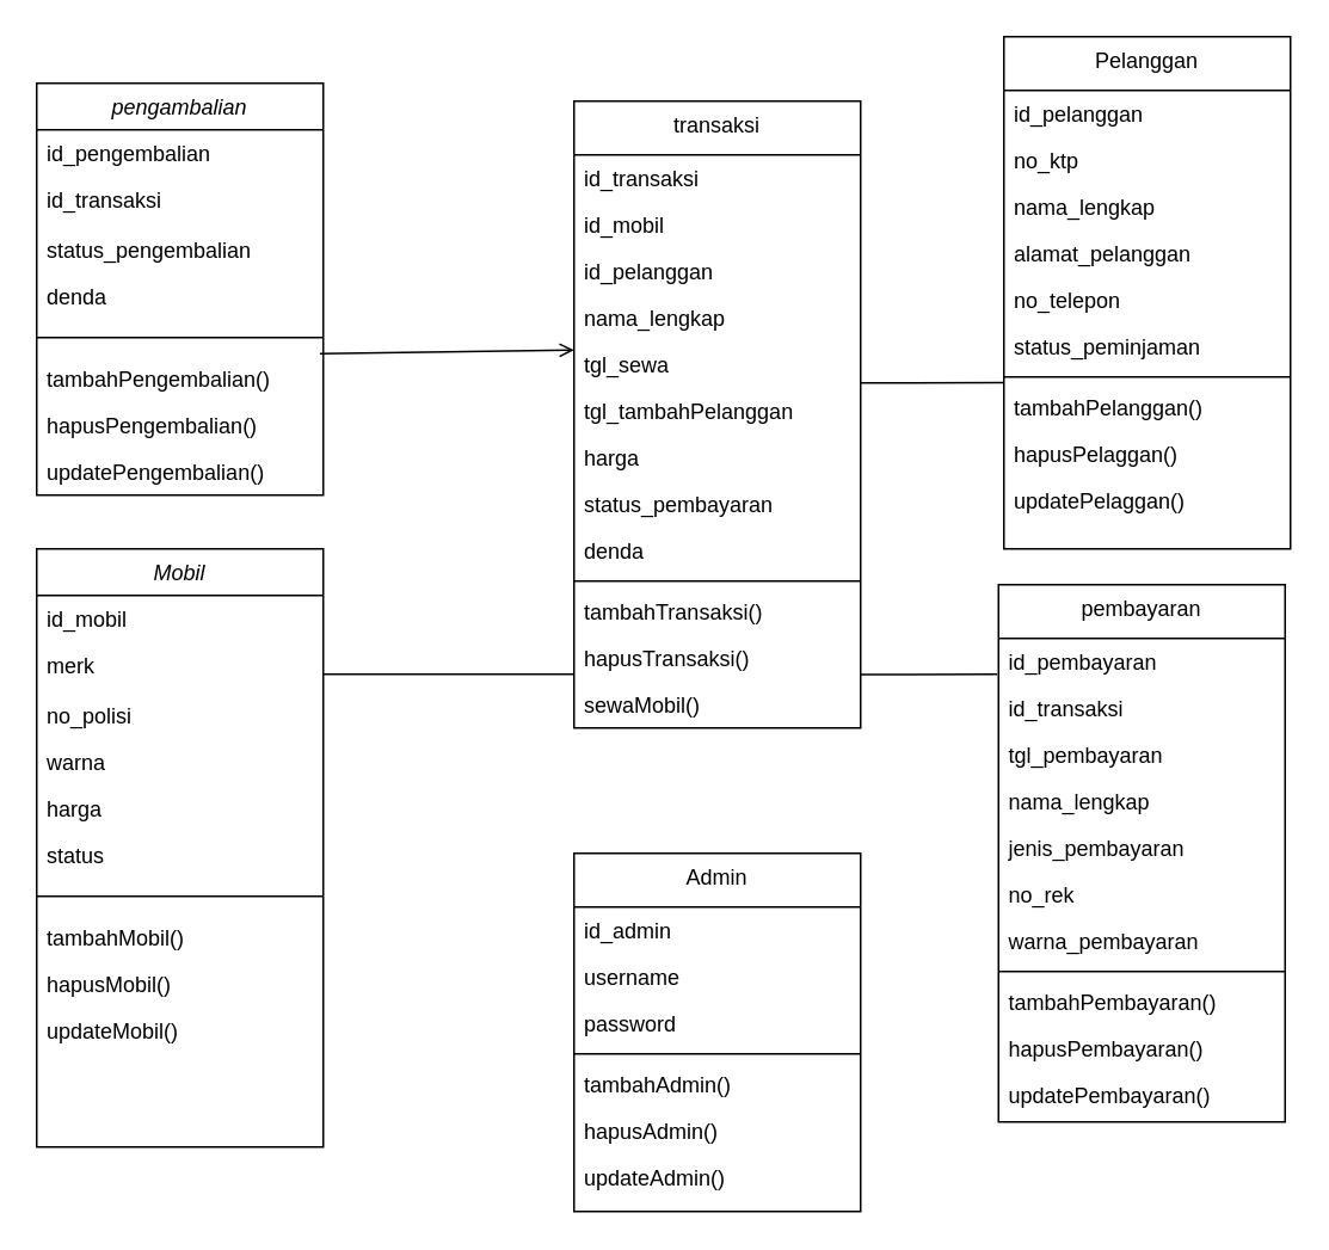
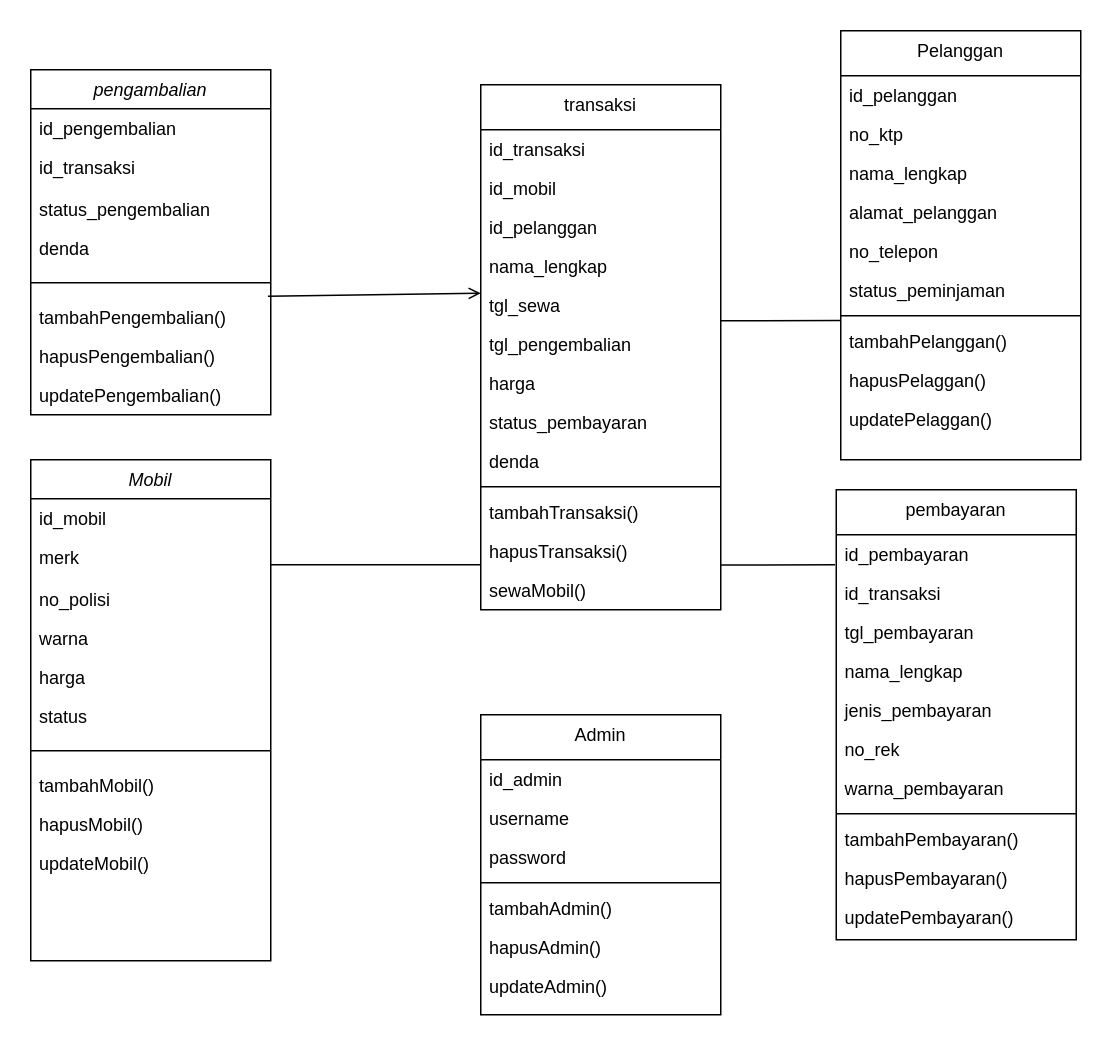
- <mxCell id="19" value="tgl_tambahPelanggan" style="text;align=left;verticalAlign=top;spacingLeft=4;spacingRight=4;overflow=hidden;rotatable=0;points=[[0,0.5],[1,0.5]];portConstraint=eastwest;rounded=0;shadow=0;html=0;" parent="13" vertex="1"><mxGeometry y="160" width="160" height="26" as="geometry" /></mxCell>
+ <mxCell id="19" value="tgl_pengembalian" style="text;align=left;verticalAlign=top;spacingLeft=4;spacingRight=4;overflow=hidden;rotatable=0;points=[[0,0.5],[1,0.5]];portConstraint=eastwest;rounded=0;shadow=0;html=0;" parent="13" vertex="1"><mxGeometry y="160" width="160" height="26" as="geometry" /></mxCell>
